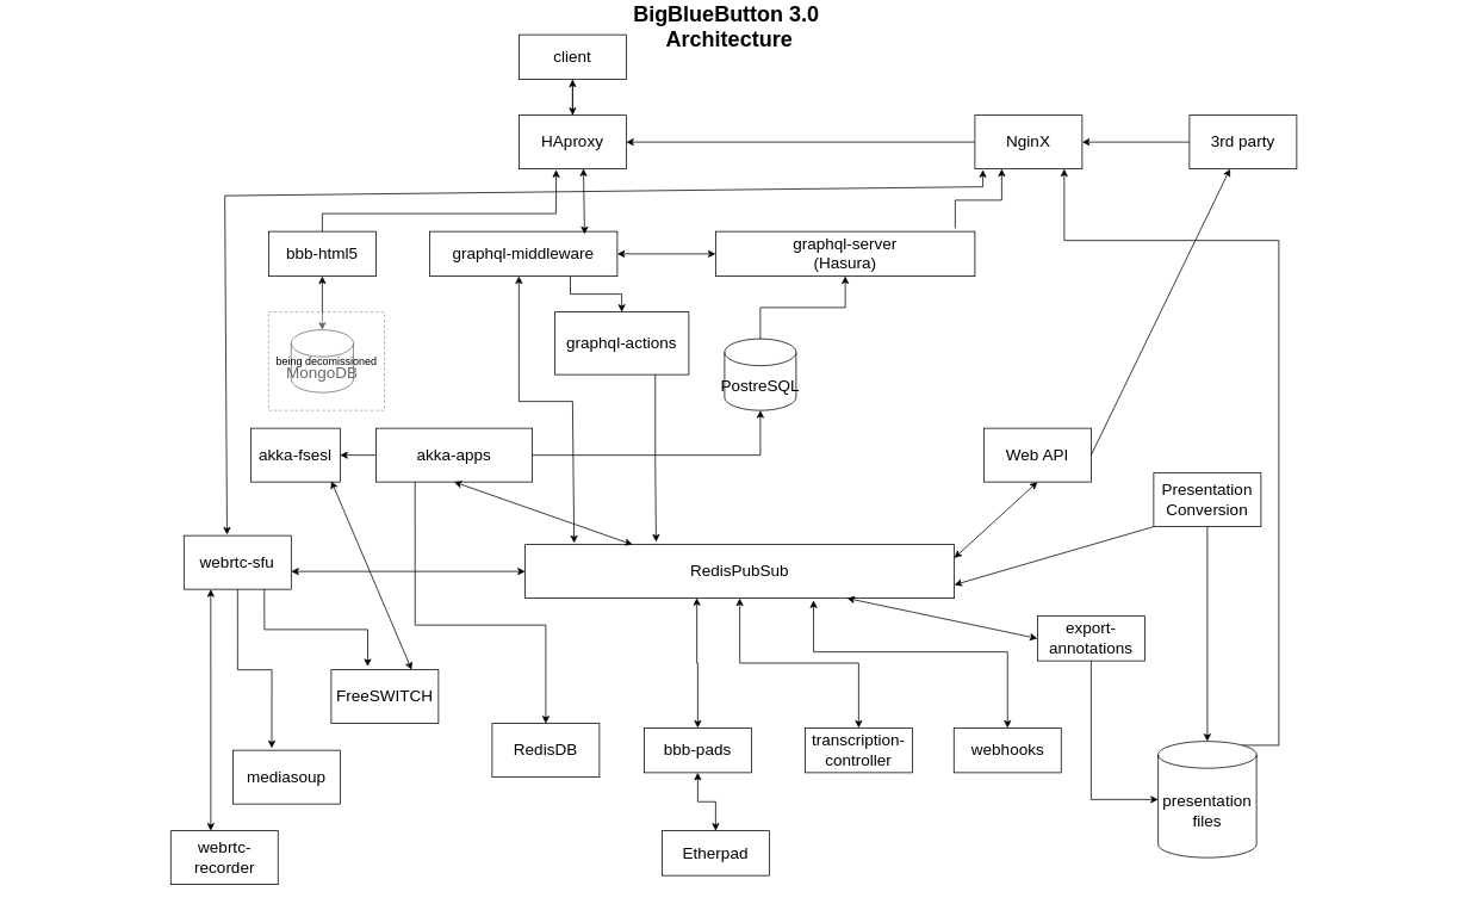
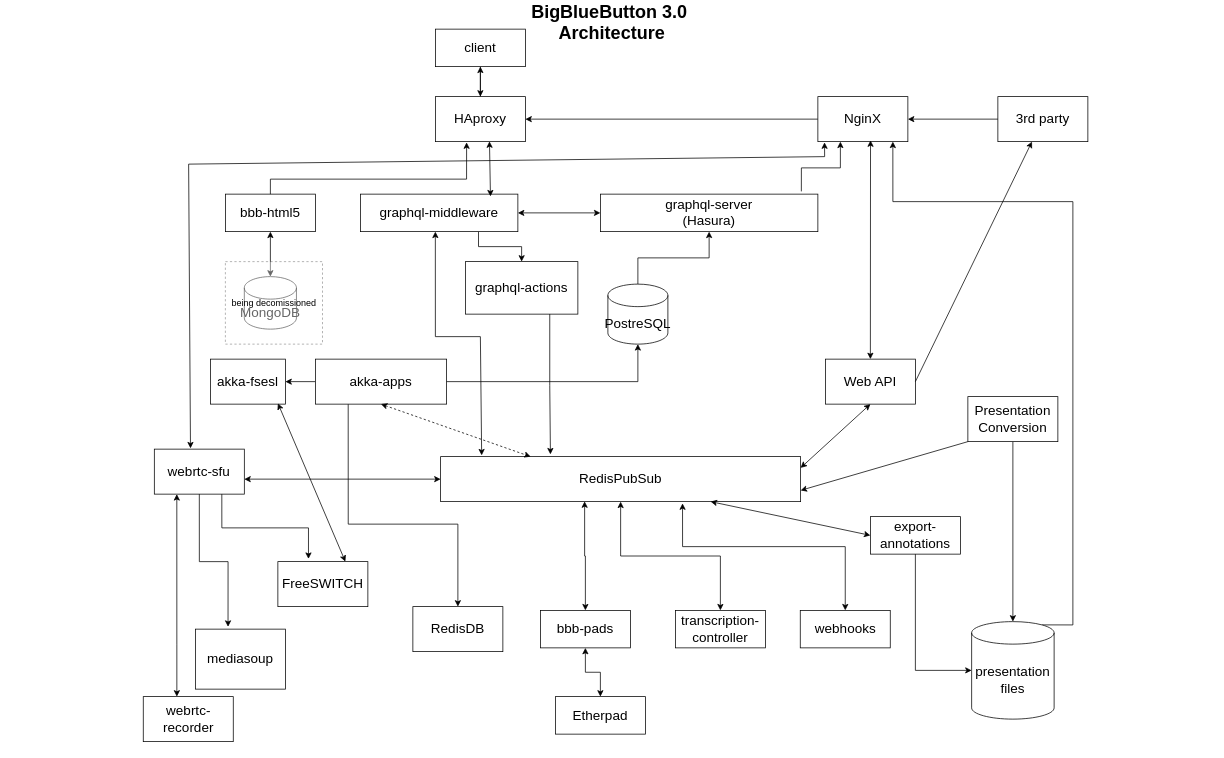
+ <mxCell id="46" value="" style="endArrow=classic;startArrow=classic;html=1;rounded=0;exitX=0.5;exitY=0;exitDx=0;exitDy=0;entryX=0.585;entryY=0.972;entryDx=0;entryDy=0;entryPerimeter=0;" parent="1" source="10" target="12" edge="1"><mxGeometry width="50" height="50" relative="1" as="geometry"><mxPoint x="1140" y="230" as="sourcePoint" /><mxPoint x="1190" y="180" as="targetPoint" /></mxGeometry></mxCell>
- <mxCell id="37" value="" style="endArrow=classic;startArrow=classic;html=1;rounded=0;exitX=0.5;exitY=1;exitDx=0;exitDy=0;entryX=0.25;entryY=0;entryDx=0;entryDy=0;" parent="1" source="9" target="23" edge="1"><mxGeometry width="50" height="50" relative="1" as="geometry"><mxPoint x="870" y="500" as="sourcePoint" /><mxPoint x="920" y="450" as="targetPoint" /></mxGeometry></mxCell>
+ <mxCell id="37" value="" style="endArrow=classic;startArrow=classic;html=1;rounded=0;exitX=0.5;exitY=1;exitDx=0;exitDy=0;entryX=0.25;entryY=0;entryDx=0;entryDy=0;dashed=1;" parent="1" source="9" target="23" edge="1"><mxGeometry width="50" height="50" relative="1" as="geometry"><mxPoint x="870" y="500" as="sourcePoint" /><mxPoint x="920" y="450" as="targetPoint" /></mxGeometry></mxCell>
- <mxCell id="15" value="&lt;font style=&quot;font-size: 18px;&quot;&gt;mediasoup&lt;/font&gt;" style="rounded=0;whiteSpace=wrap;html=1;" parent="1" vertex="1"><mxGeometry x="260" y="830" width="120" height="60" as="geometry" /></mxCell>
+ <mxCell id="15" value="&lt;font style=&quot;font-size: 18px;&quot;&gt;mediasoup&lt;/font&gt;" style="rounded=0;whiteSpace=wrap;html=1;" parent="1" vertex="1"><mxGeometry x="260" y="830" width="120" height="80" as="geometry" /></mxCell>
